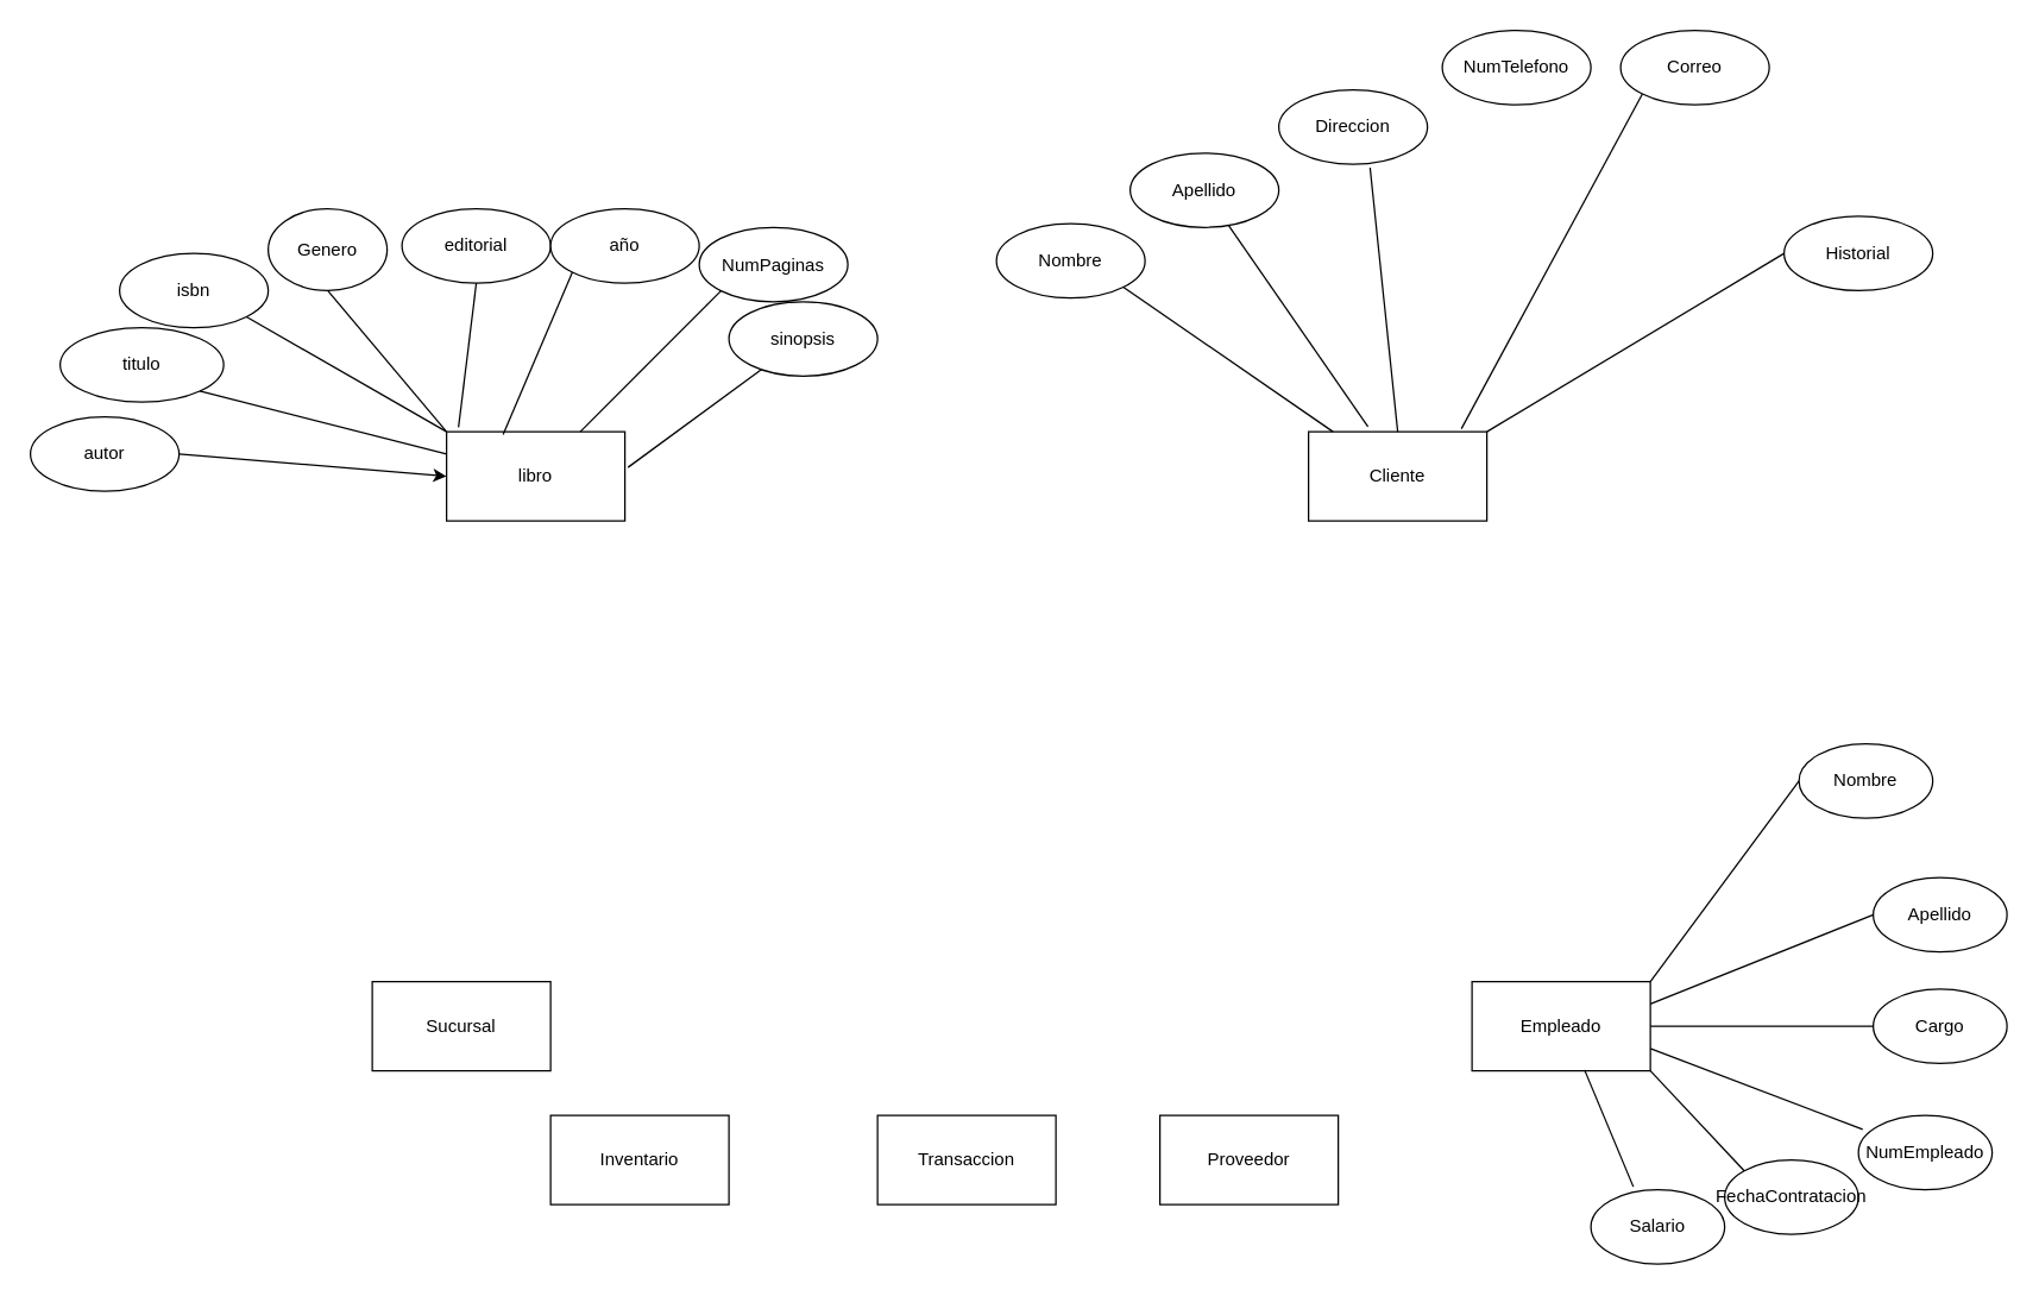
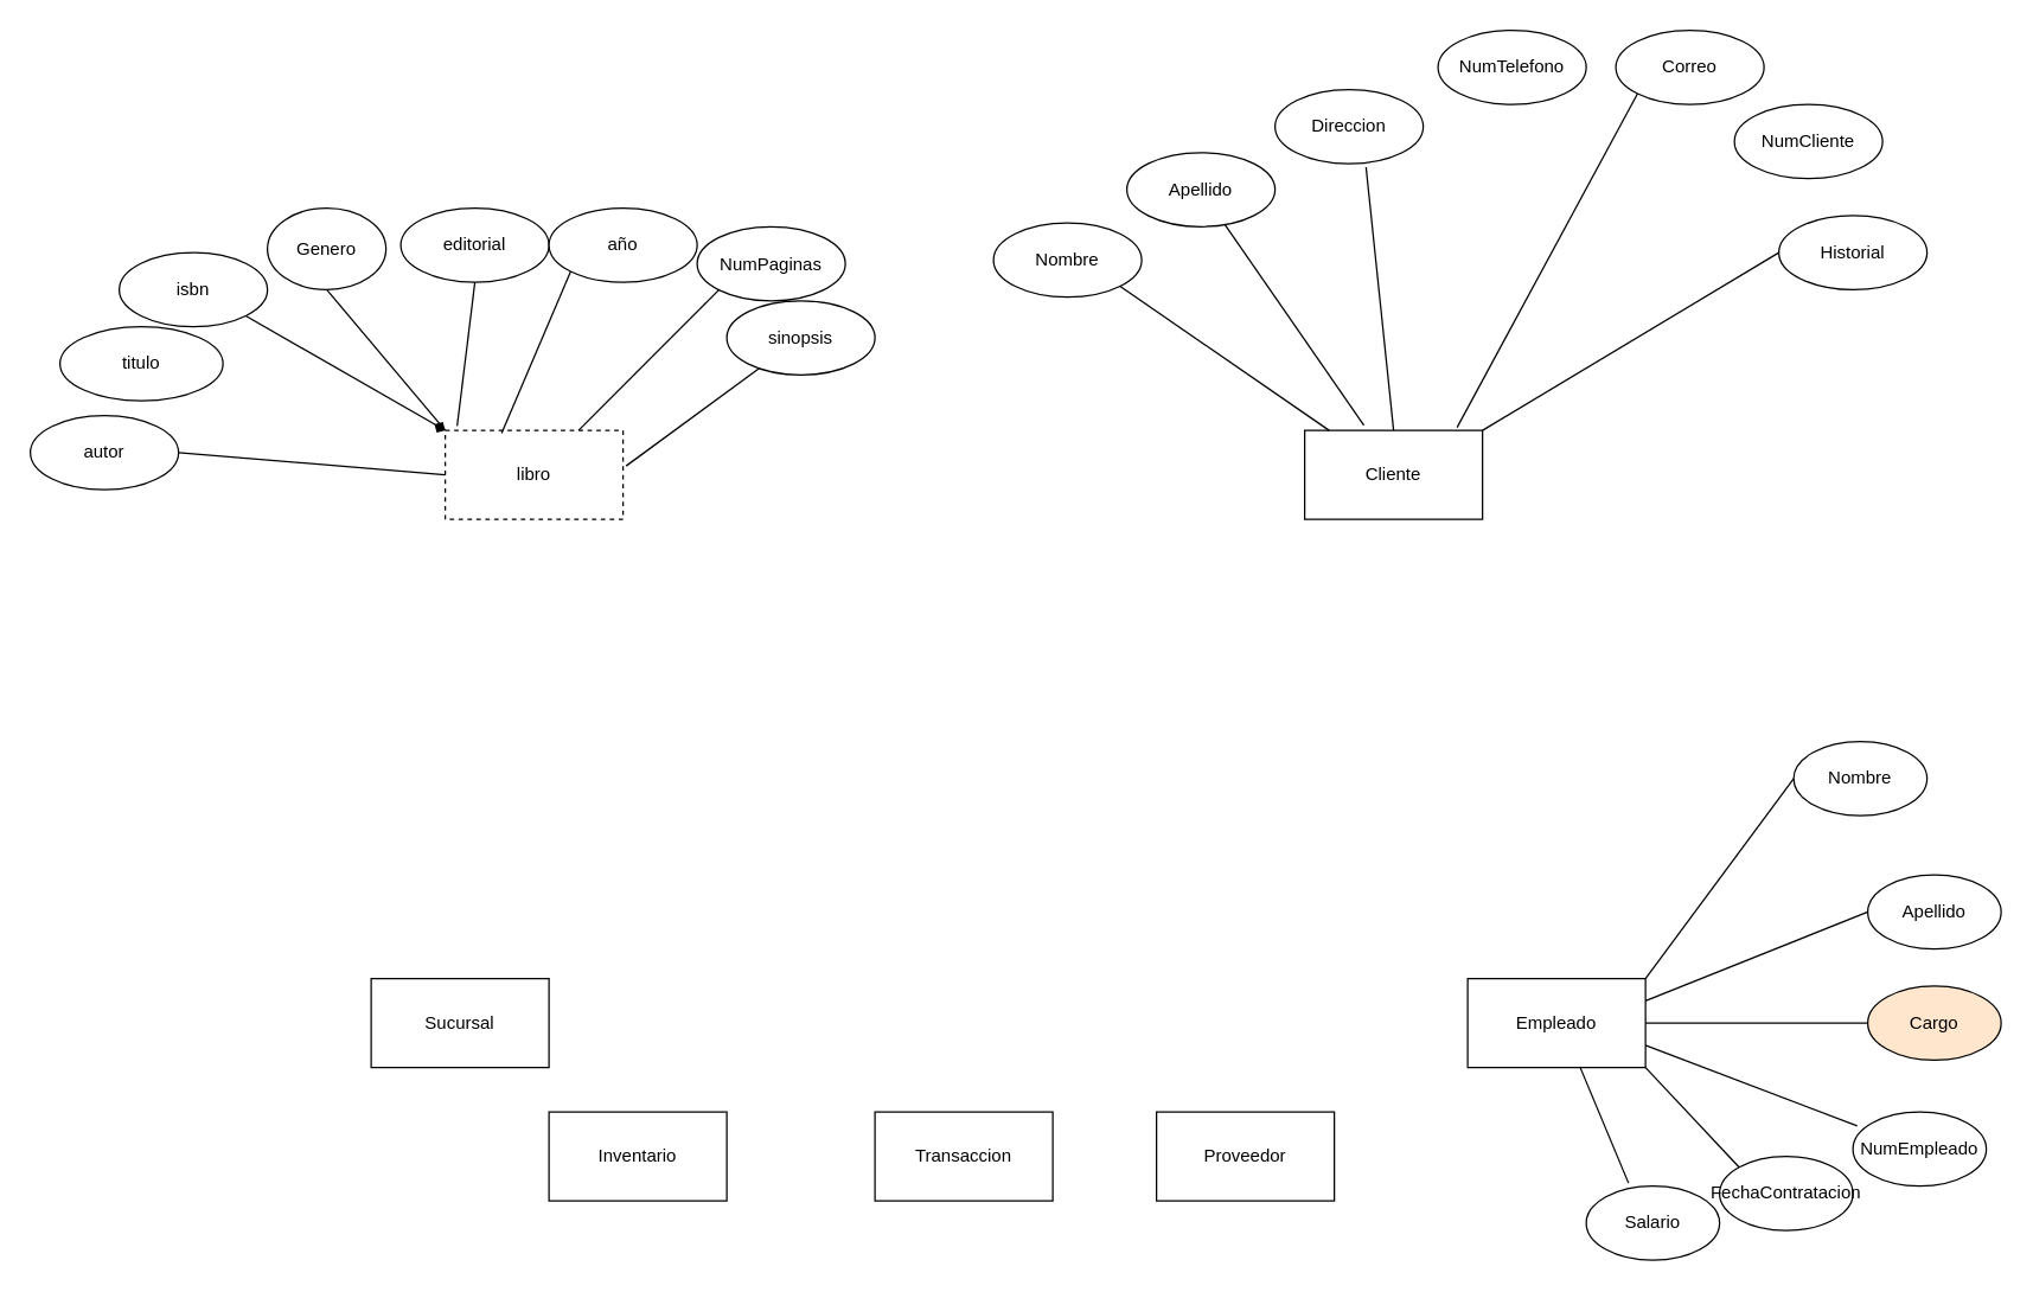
+ <mxCell id="25" value="NumCliente" style="ellipse;whiteSpace=wrap;html=1;" vertex="1" parent="1"><mxGeometry x="1170" y="70" width="100" height="50" as="geometry" /></mxCell>
- <mxCell id="14" value="" style="endArrow=none;html=1;exitX=1;exitY=1;exitDx=0;exitDy=0;entryX=0;entryY=0.25;entryDx=0;entryDy=0;" edge="1" parent="1" source="6" target="2"><mxGeometry width="50" height="50" relative="1" as="geometry"><mxPoint x="150" y="335" as="sourcePoint" /><mxPoint x="330" y="350" as="targetPoint" /></mxGeometry></mxCell>
- <mxCell id="12" value="" style="endArrow=none;html=1;exitX=1;exitY=1;exitDx=0;exitDy=0;entryX=0;entryY=0;entryDx=0;entryDy=0;" edge="1" parent="1" source="4" target="2"><mxGeometry width="50" height="50" relative="1" as="geometry"><mxPoint x="130" y="315" as="sourcePoint" /><mxPoint x="310" y="330" as="targetPoint" /></mxGeometry></mxCell>
+ <mxCell id="12" value="" style="endArrow=diamond;html=1;exitX=1;exitY=1;exitDx=0;exitDy=0;entryX=0;entryY=0;entryDx=0;entryDy=0;" edge="1" parent="1" source="4" target="2"><mxGeometry width="50" height="50" relative="1" as="geometry"><mxPoint x="130" y="315" as="sourcePoint" /><mxPoint x="310" y="330" as="targetPoint" /></mxGeometry></mxCell>
- <mxCell id="11" value="" style="endArrow=classic;html=1;exitX=1;exitY=0.5;exitDx=0;exitDy=0;entryX=0;entryY=0.5;entryDx=0;entryDy=0;" edge="1" parent="1" source="7" target="2"><mxGeometry width="50" height="50" relative="1" as="geometry"><mxPoint x="140" y="302.5" as="sourcePoint" /><mxPoint x="190" y="252.5" as="targetPoint" /></mxGeometry></mxCell>
+ <mxCell id="11" value="" style="endArrow=none;html=1;exitX=1;exitY=0.5;exitDx=0;exitDy=0;entryX=0;entryY=0.5;entryDx=0;entryDy=0;" edge="1" parent="1" source="7" target="2"><mxGeometry width="50" height="50" relative="1" as="geometry"><mxPoint x="140" y="302.5" as="sourcePoint" /><mxPoint x="190" y="252.5" as="targetPoint" /></mxGeometry></mxCell>
- <mxCell id="2" value="libro" style="rounded=0;whiteSpace=wrap;html=1;" vertex="1" parent="1"><mxGeometry x="300" y="290" width="120" height="60" as="geometry" /></mxCell>
+ <mxCell id="2" value="libro" style="rounded=0;whiteSpace=wrap;html=1;dashed=1;" vertex="1" parent="1"><mxGeometry x="300" y="290" width="120" height="60" as="geometry" /></mxCell>
- <mxCell id="38" value="Cargo" style="ellipse;whiteSpace=wrap;html=1;" vertex="1" parent="1"><mxGeometry x="1260" y="665" width="90" height="50" as="geometry" /></mxCell>
+ <mxCell id="38" value="Cargo" style="ellipse;whiteSpace=wrap;html=1;fillColor=#ffe6cc;" vertex="1" parent="1"><mxGeometry x="1260" y="665" width="90" height="50" as="geometry" /></mxCell>
